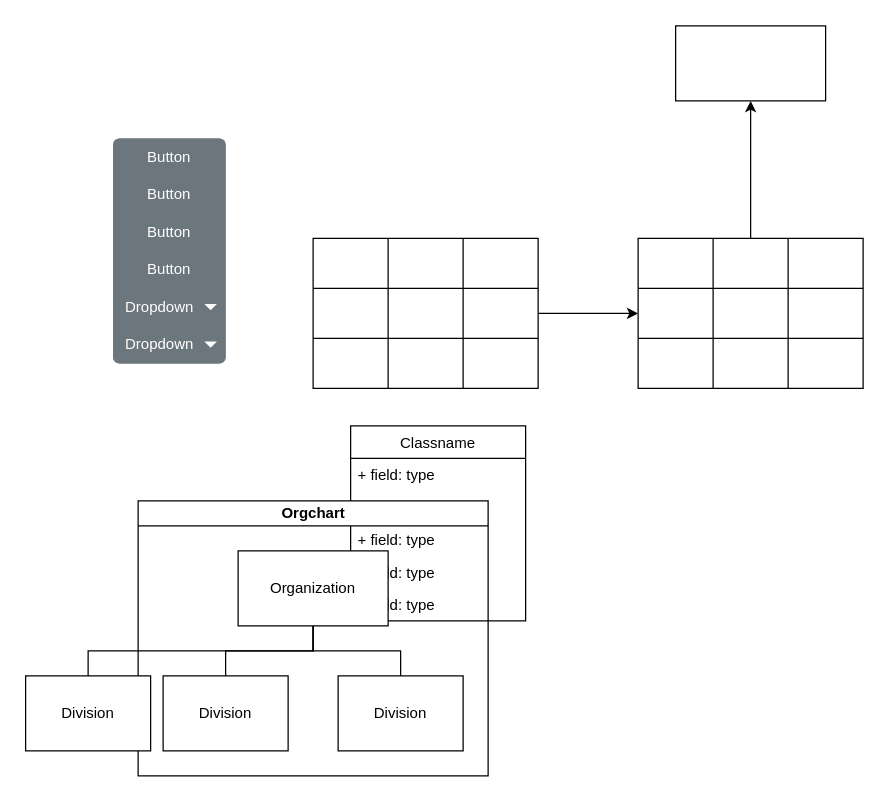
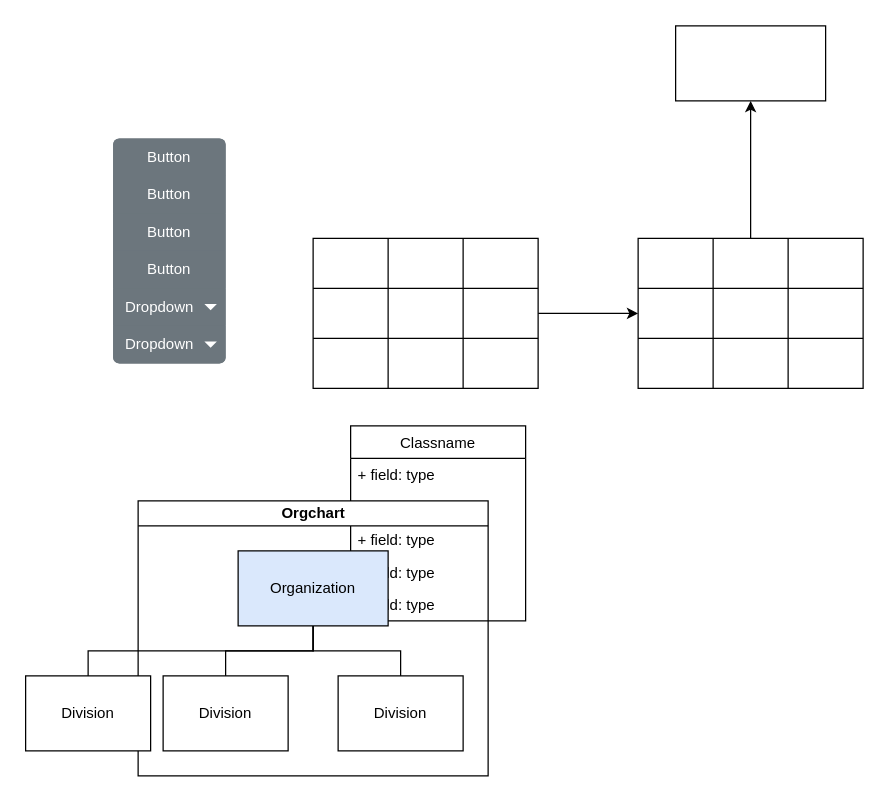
- <mxCell id="11" value="Organization" style="whiteSpace=wrap;html=1;align=center;treeFolding=1;treeMoving=1;newEdgeStyle={&quot;edgeStyle&quot;:&quot;elbowEdgeStyle&quot;,&quot;startArrow&quot;:&quot;none&quot;,&quot;endArrow&quot;:&quot;none&quot;};" parent="8" vertex="1"><mxGeometry x="80" y="40" width="120" height="60" as="geometry" /></mxCell>
+ <mxCell id="11" value="Organization" style="whiteSpace=wrap;html=1;align=center;treeFolding=1;treeMoving=1;newEdgeStyle={&quot;edgeStyle&quot;:&quot;elbowEdgeStyle&quot;,&quot;startArrow&quot;:&quot;none&quot;,&quot;endArrow&quot;:&quot;none&quot;};fillColor=#dae8fc;" parent="8" vertex="1"><mxGeometry x="80" y="40" width="120" height="60" as="geometry" /></mxCell>
